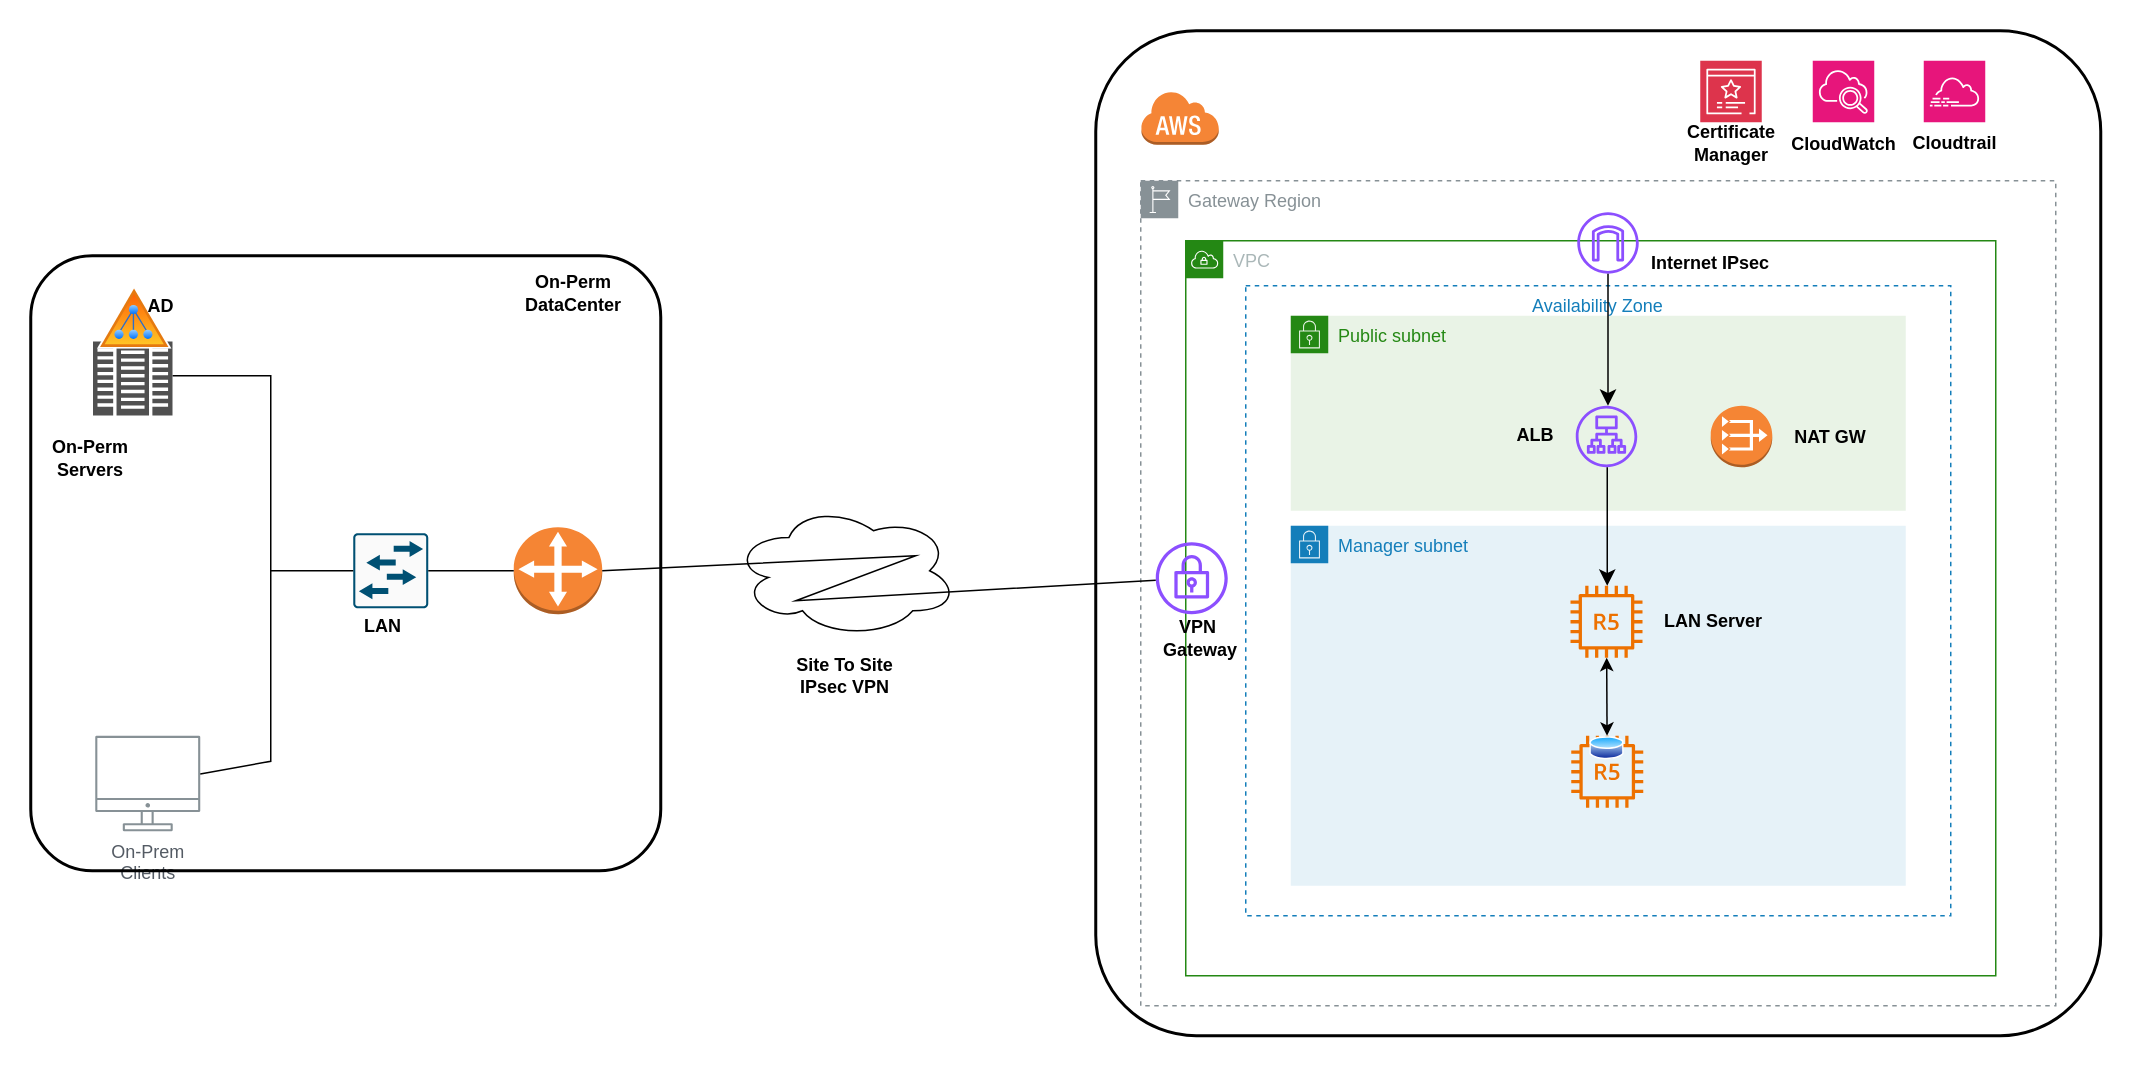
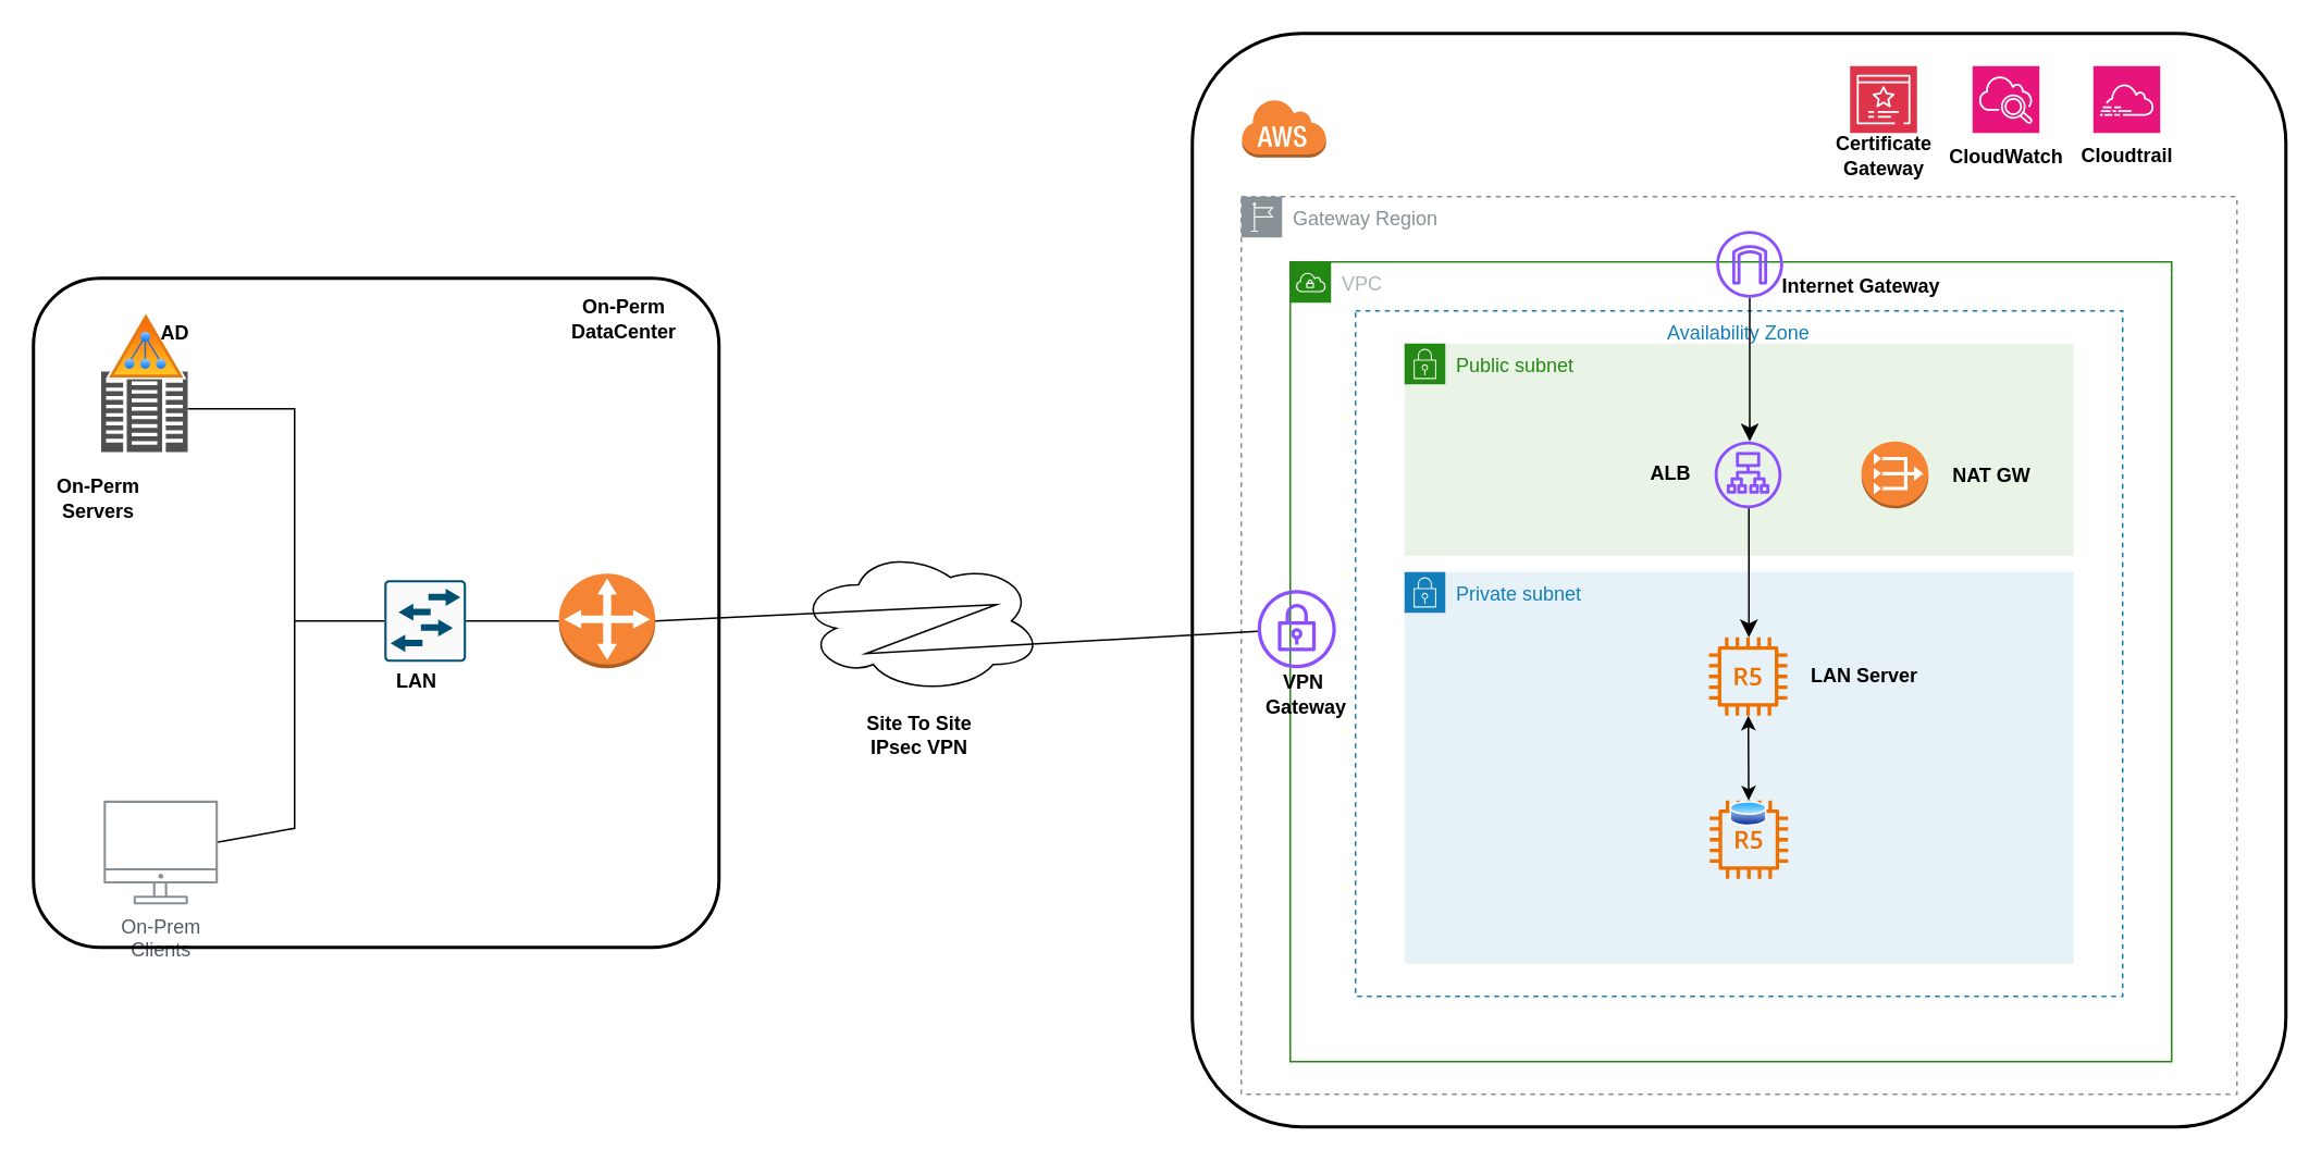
- <mxCell id="42" value="Certificate Manager" style="text;html=1;strokeColor=none;fillColor=none;align=center;verticalAlign=middle;whiteSpace=wrap;rounded=0;fontStyle=1" parent="1" vertex="1"><mxGeometry x="1123.5" y="80" width="60" height="30" as="geometry" /></mxCell>
+ <mxCell id="42" value="Certificate Gateway" style="text;html=1;strokeColor=none;fillColor=none;align=center;verticalAlign=middle;whiteSpace=wrap;rounded=0;fontStyle=1" parent="1" vertex="1"><mxGeometry x="1123.5" y="80" width="60" height="30" as="geometry" /></mxCell>
- <mxCell id="20" value="&lt;b&gt;&lt;font style=&quot;font-size: 12px;&quot;&gt;Internet IPsec&lt;/font&gt;&lt;/b&gt;" style="text;html=1;strokeColor=none;fillColor=none;align=center;verticalAlign=middle;whiteSpace=wrap;rounded=0;" parent="1" vertex="1"><mxGeometry x="1050" y="160" width="180" height="30" as="geometry" /></mxCell>
+ <mxCell id="20" value="&lt;b&gt;&lt;font style=&quot;font-size: 12px;&quot;&gt;Internet Gateway&lt;/font&gt;&lt;/b&gt;" style="text;html=1;strokeColor=none;fillColor=none;align=center;verticalAlign=middle;whiteSpace=wrap;rounded=0;" parent="1" vertex="1"><mxGeometry x="1050" y="160" width="180" height="30" as="geometry" /></mxCell>
- <mxCell id="11" value="Manager subnet" style="points=[[0,0],[0.25,0],[0.5,0],[0.75,0],[1,0],[1,0.25],[1,0.5],[1,0.75],[1,1],[0.75,1],[0.5,1],[0.25,1],[0,1],[0,0.75],[0,0.5],[0,0.25]];outlineConnect=0;gradientColor=none;html=1;whiteSpace=wrap;fontSize=12;fontStyle=0;container=1;pointerEvents=0;collapsible=0;recursiveResize=0;shape=mxgraph.aws4.group;grIcon=mxgraph.aws4.group_security_group;grStroke=0;strokeColor=#147EBA;fillColor=#E6F2F8;verticalAlign=top;align=left;spacingLeft=30;fontColor=#147EBA;dashed=0;" parent="5" vertex="1"><mxGeometry x="70" y="190" width="410" height="240" as="geometry" /></mxCell>
+ <mxCell id="11" value="Private subnet" style="points=[[0,0],[0.25,0],[0.5,0],[0.75,0],[1,0],[1,0.25],[1,0.5],[1,0.75],[1,1],[0.75,1],[0.5,1],[0.25,1],[0,1],[0,0.75],[0,0.5],[0,0.25]];outlineConnect=0;gradientColor=none;html=1;whiteSpace=wrap;fontSize=12;fontStyle=0;container=1;pointerEvents=0;collapsible=0;recursiveResize=0;shape=mxgraph.aws4.group;grIcon=mxgraph.aws4.group_security_group;grStroke=0;strokeColor=#147EBA;fillColor=#E6F2F8;verticalAlign=top;align=left;spacingLeft=30;fontColor=#147EBA;dashed=0;" parent="5" vertex="1"><mxGeometry x="70" y="190" width="410" height="240" as="geometry" /></mxCell>
